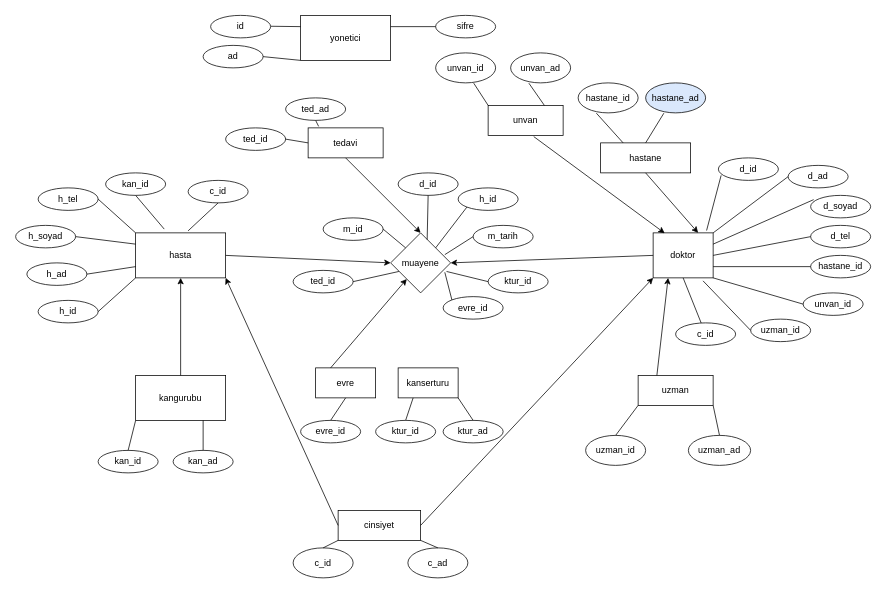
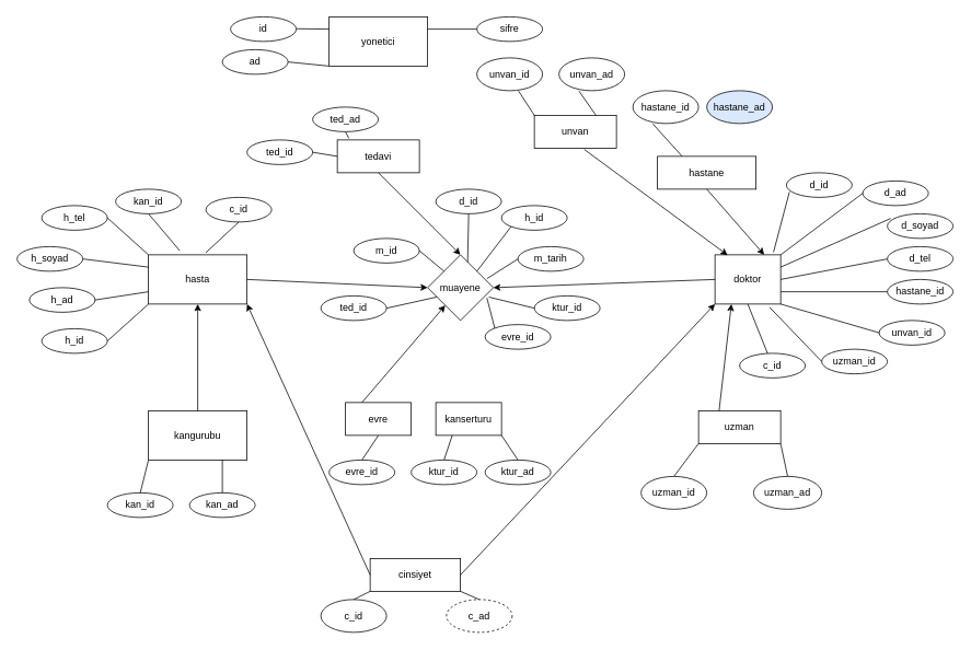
- <mxCell id="41" value="" style="endArrow=none;html=1;rounded=0;entryX=0.304;entryY=1.01;entryDx=0;entryDy=0;entryPerimeter=0;exitX=0.5;exitY=0;exitDx=0;exitDy=0;" edge="1" parent="1" target="40" source="10"><mxGeometry width="50" height="50" relative="1" as="geometry"><mxPoint x="940" y="190" as="sourcePoint" /><mxPoint x="765" y="260" as="targetPoint" /></mxGeometry></mxCell>
- <mxCell id="58" value="c_ad" style="ellipse;whiteSpace=wrap;html=1;" vertex="1" parent="1"><mxGeometry x="543" y="730" width="80" height="40" as="geometry" /></mxCell>
+ <mxCell id="58" value="c_ad" style="ellipse;whiteSpace=wrap;html=1;dashed=1;" vertex="1" parent="1"><mxGeometry x="543" y="730" width="80" height="40" as="geometry" /></mxCell>
